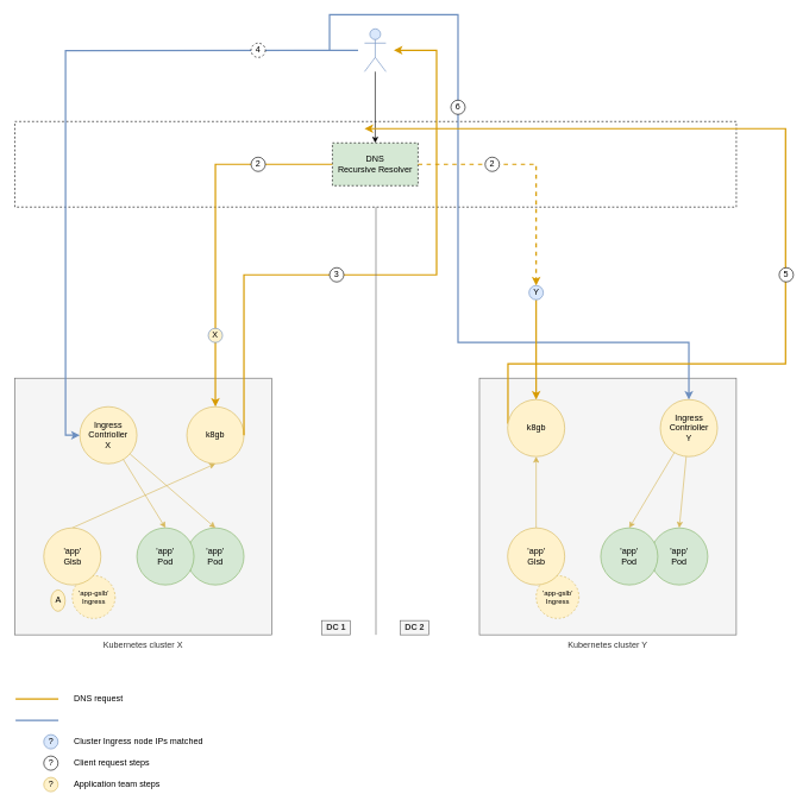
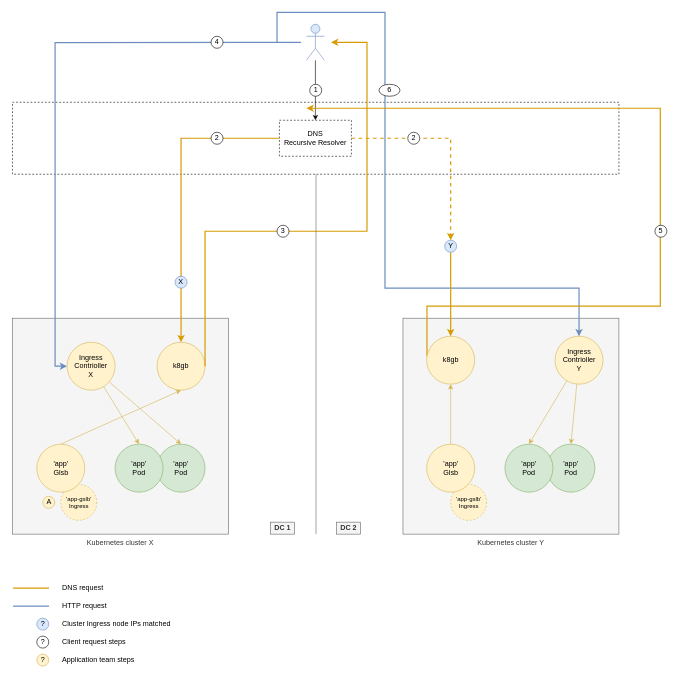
- <mxCell id="19" value="4" style="ellipse;whiteSpace=wrap;html=1;aspect=fixed;fillColor=#FFFFFF;dashed=1;" parent="1" vertex="1"><mxGeometry x="351" y="60" width="20" height="20" as="geometry" /></mxCell>
+ <mxCell id="19" value="4" style="ellipse;whiteSpace=wrap;html=1;aspect=fixed;fillColor=#FFFFFF;" parent="1" vertex="1"><mxGeometry x="351" y="60" width="20" height="20" as="geometry" /></mxCell>
+ <mxCell id="6" value="1" style="ellipse;whiteSpace=wrap;html=1;aspect=fixed;" parent="1" vertex="1"><mxGeometry x="515.5" y="140" width="20" height="20" as="geometry" /></mxCell>
- <mxCell id="40" value="6" style="ellipse;whiteSpace=wrap;html=1;aspect=fixed;fillColor=#FFFFFF;" parent="1" vertex="1"><mxGeometry x="631" y="140" width="20" height="20" as="geometry" /></mxCell>
+ <mxCell id="40" value="6" style="ellipse;whiteSpace=wrap;html=1;aspect=fixed;fillColor=#FFFFFF;" parent="1" vertex="1"><mxGeometry x="631" y="140" width="35" height="20" as="geometry" /></mxCell>
- <mxCell id="5" value="DNS&lt;br&gt;Recursive Resolver" style="rounded=0;whiteSpace=wrap;html=1;dashed=1;fillColor=#d5e8d4;" parent="1" vertex="1"><mxGeometry x="465" y="200" width="120" height="60" as="geometry" /></mxCell>
+ <mxCell id="5" value="DNS&lt;br&gt;Recursive Resolver" style="rounded=0;whiteSpace=wrap;html=1;dashed=1;" parent="1" vertex="1"><mxGeometry x="465" y="200" width="120" height="60" as="geometry" /></mxCell>
- <mxCell id="41" value="X" style="ellipse;whiteSpace=wrap;html=1;aspect=fixed;fillColor=#fff2cc;strokeColor=#6c8ebf;" parent="1" vertex="1"><mxGeometry x="291" y="460" width="20" height="20" as="geometry" /></mxCell>
+ <mxCell id="41" value="X" style="ellipse;whiteSpace=wrap;html=1;aspect=fixed;fillColor=#dae8fc;strokeColor=#6c8ebf;" parent="1" vertex="1"><mxGeometry x="291" y="460" width="20" height="20" as="geometry" /></mxCell>
- <mxCell id="24" value="A" style="ellipse;whiteSpace=wrap;html=1;aspect=fixed;fillColor=#fff2cc;strokeColor=#d6b656;" parent="1" vertex="1"><mxGeometry x="70.5" y="827" width="20" height="30" as="geometry" /></mxCell>
+ <mxCell id="24" value="A" style="ellipse;whiteSpace=wrap;html=1;aspect=fixed;fillColor=#fff2cc;strokeColor=#d6b656;" parent="1" vertex="1"><mxGeometry x="70.5" y="827" width="20" height="20" as="geometry" /></mxCell>
+ <mxCell id="44" value="HTTP request" style="text;html=1;strokeColor=none;fillColor=none;align=left;verticalAlign=middle;whiteSpace=wrap;rounded=0;" parent="42" vertex="1"><mxGeometry x="80" width="121" height="20" as="geometry" /></mxCell>
